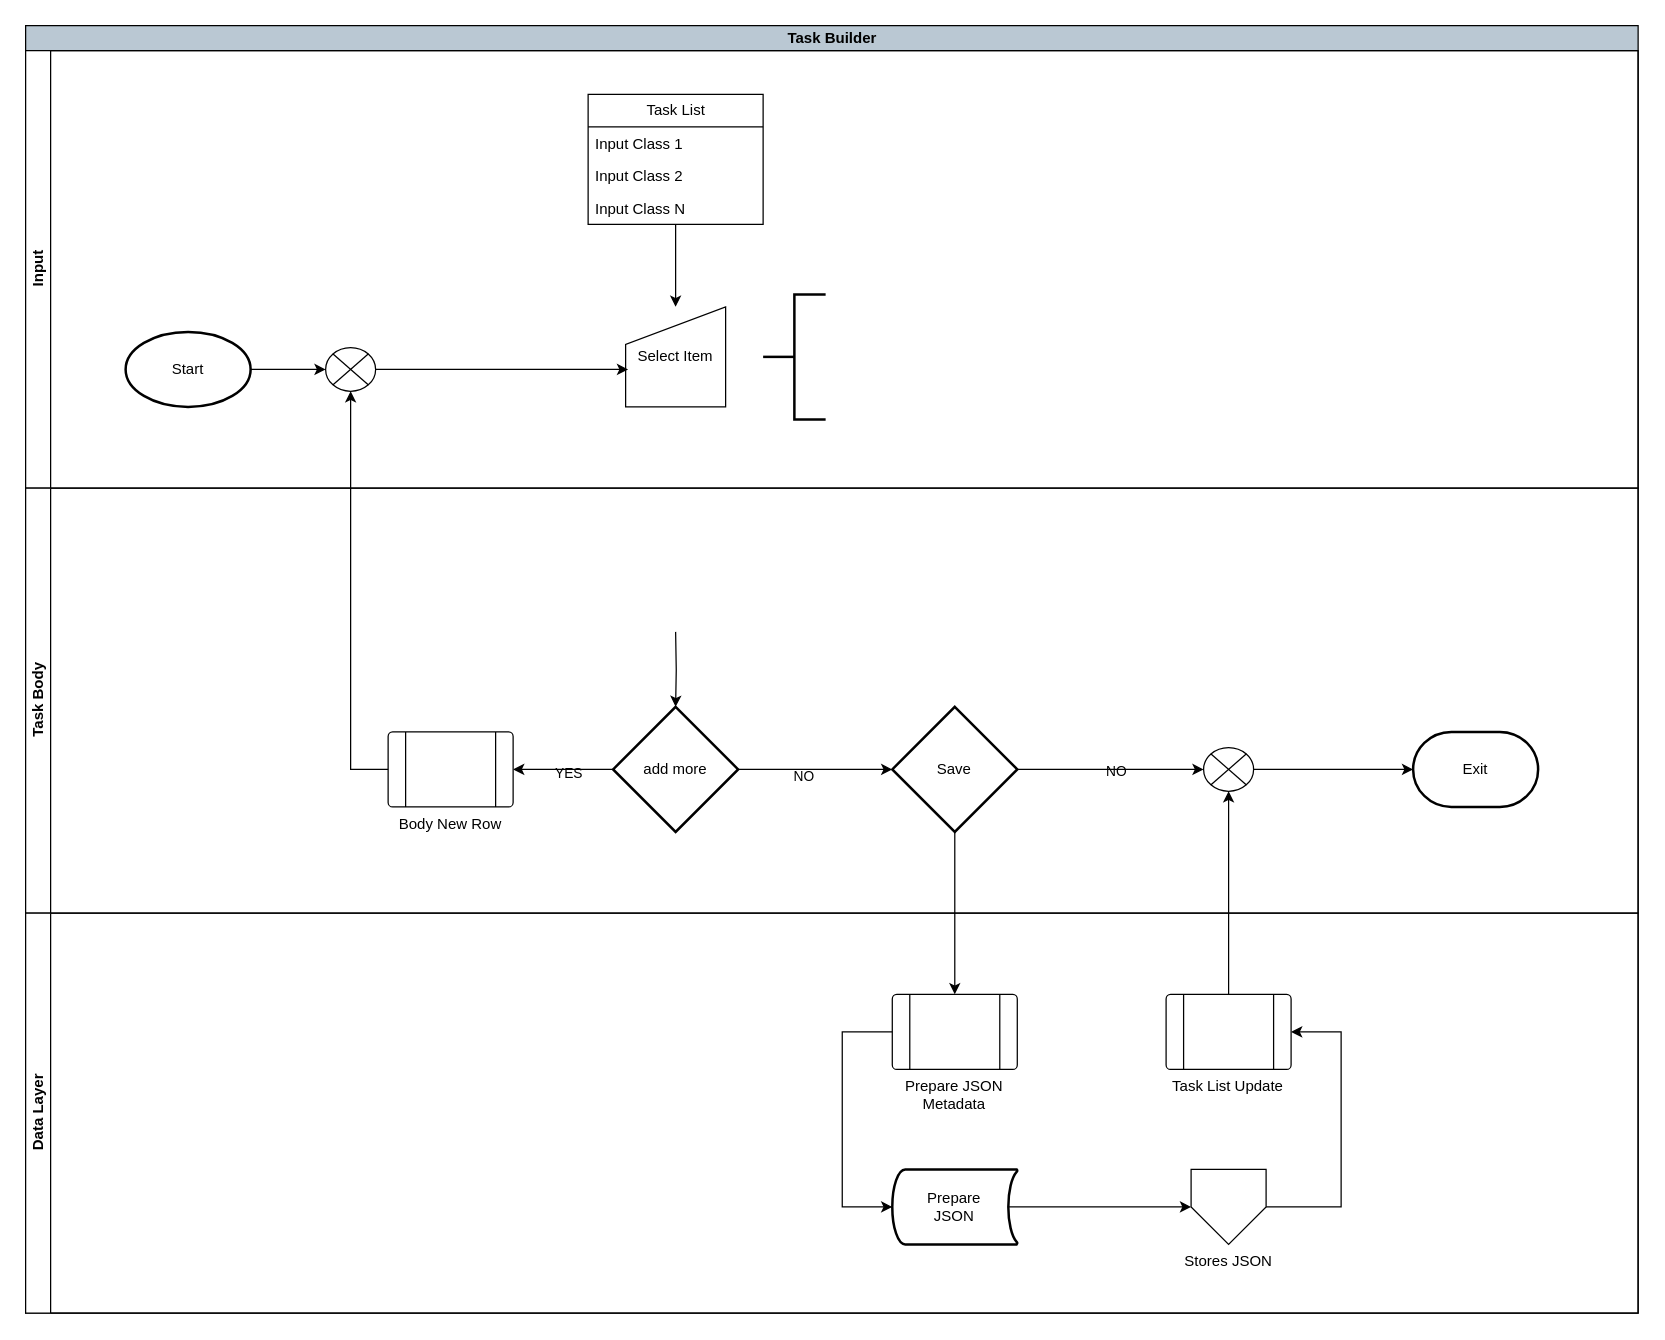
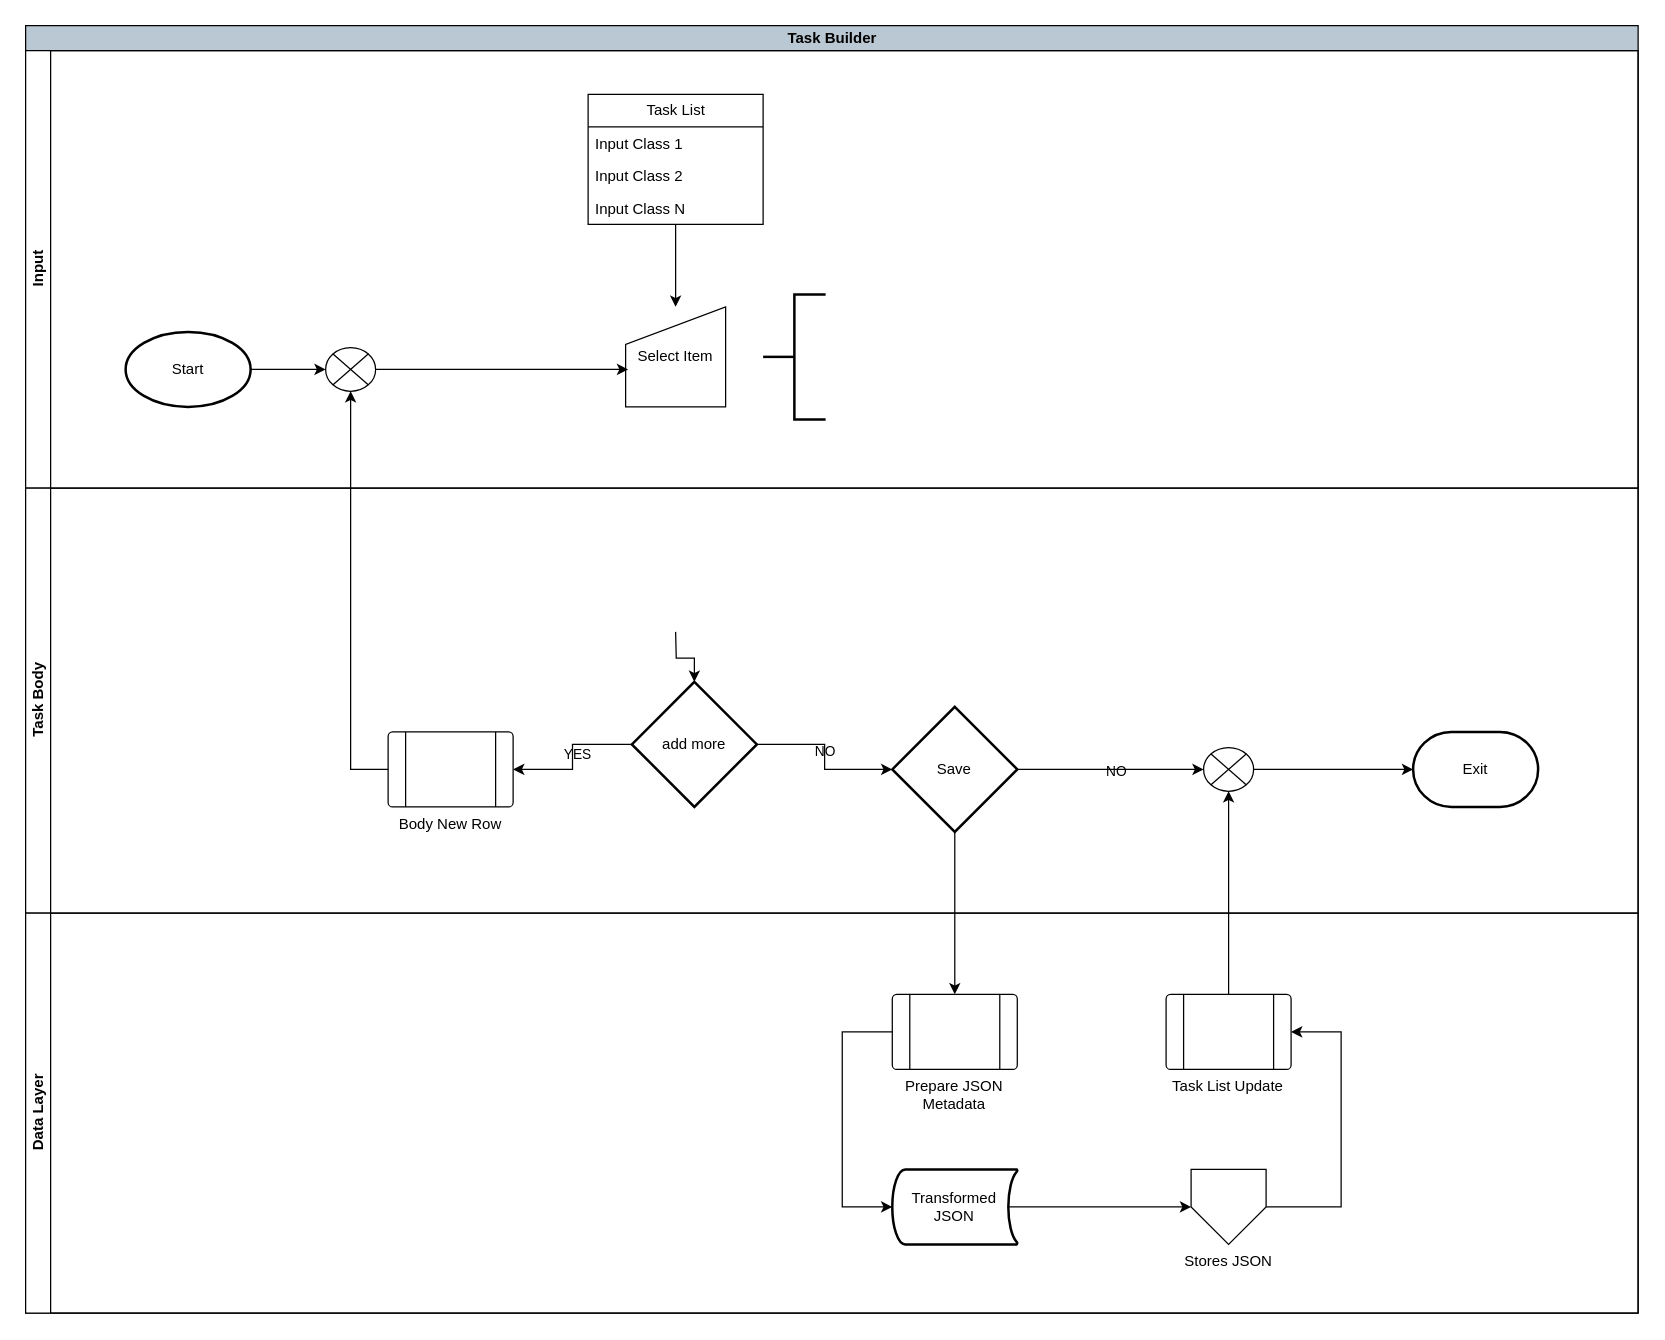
- <mxCell id="22" value="add more" style="strokeWidth=2;html=1;shape=mxgraph.flowchart.decision;whiteSpace=wrap;labelBackgroundColor=none;" vertex="1" parent="5"><mxGeometry x="470" y="175" width="100" height="100" as="geometry" /></mxCell>
+ <mxCell id="22" value="add more" style="strokeWidth=2;html=1;shape=mxgraph.flowchart.decision;whiteSpace=wrap;labelBackgroundColor=none;" vertex="1" parent="5"><mxGeometry x="485" y="155" width="100" height="100" as="geometry" /></mxCell>
- <mxCell id="16" value="&lt;div&gt;Prepare&lt;/div&gt;&lt;div&gt;JSON&lt;/div&gt;" style="strokeWidth=2;html=1;shape=mxgraph.flowchart.stored_data;whiteSpace=wrap;" vertex="1" parent="5"><mxGeometry x="693.33" y="545" width="100" height="60" as="geometry" /></mxCell>
+ <mxCell id="16" value="&lt;div&gt;Transformed&lt;/div&gt;&lt;div&gt;JSON&lt;/div&gt;" style="strokeWidth=2;html=1;shape=mxgraph.flowchart.stored_data;whiteSpace=wrap;" vertex="1" parent="5"><mxGeometry x="693.33" y="545" width="100" height="60" as="geometry" /></mxCell>
